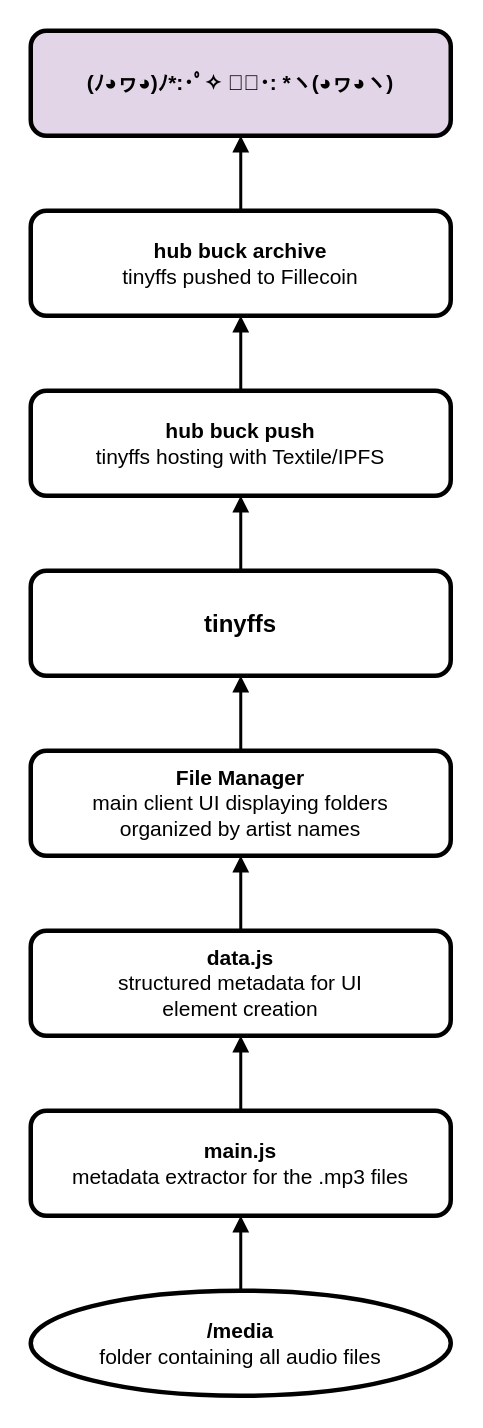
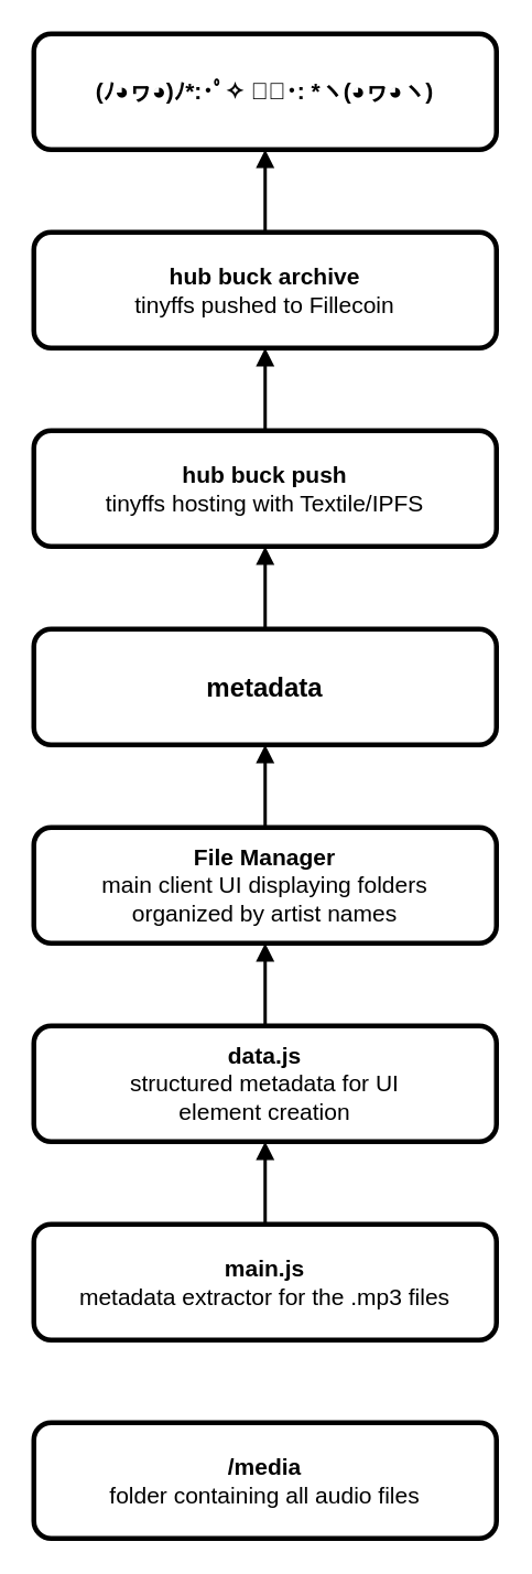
- <mxCell id="16" value="&lt;b&gt;(ﾉ◕ヮ◕)ﾉ*:･ﾟ✧ ✧ﾟ･: *ヽ(◕ヮ◕ヽ)&lt;/b&gt;" style="rounded=1;whiteSpace=wrap;html=1;strokeWidth=3;fontSize=14;fontStyle=0;fillColor=#e1d5e7;" vertex="1" parent="1"><mxGeometry x="20" y="20" width="280" height="70" as="geometry" /></mxCell>
+ <mxCell id="16" value="&lt;b&gt;(ﾉ◕ヮ◕)ﾉ*:･ﾟ✧ ✧ﾟ･: *ヽ(◕ヮ◕ヽ)&lt;/b&gt;" style="rounded=1;whiteSpace=wrap;html=1;strokeWidth=3;fontSize=14;fontStyle=0" vertex="1" parent="1"><mxGeometry x="20" y="20" width="280" height="70" as="geometry" /></mxCell>
- <mxCell id="11" value="&lt;b&gt;&lt;font style=&quot;font-size: 16px&quot;&gt;tinyffs&lt;/font&gt;&lt;/b&gt;" style="rounded=1;whiteSpace=wrap;html=1;strokeWidth=3;fontSize=14;fontStyle=0" vertex="1" parent="1"><mxGeometry x="20" y="380" width="280" height="70" as="geometry" /></mxCell>
+ <mxCell id="11" value="&lt;b&gt;&lt;font style=&quot;font-size: 16px&quot;&gt;metadata&lt;/font&gt;&lt;/b&gt;" style="rounded=1;whiteSpace=wrap;html=1;strokeWidth=3;fontSize=14;fontStyle=0" vertex="1" parent="1"><mxGeometry x="20" y="380" width="280" height="70" as="geometry" /></mxCell>
- <mxCell id="2" style="edgeStyle=orthogonalEdgeStyle;rounded=0;orthogonalLoop=1;jettySize=auto;html=1;exitX=0.5;exitY=0;exitDx=0;exitDy=0;entryX=0.5;entryY=1;entryDx=0;entryDy=0;endArrow=block;endFill=1;strokeWidth=2;fontSize=11;" edge="1" parent="1" source="3" target="5"><mxGeometry relative="1" as="geometry" /></mxCell>
- <mxCell id="3" value="&lt;b&gt;/media&lt;/b&gt;&lt;br style=&quot;font-size: 14px&quot;&gt;folder containing all audio files" style="ellipse;whiteSpace=wrap;html=1;strokeWidth=3;fontSize=14;fontStyle=0;" vertex="1" parent="1"><mxGeometry x="20" y="860" width="280" height="70" as="geometry" /></mxCell>
+ <mxCell id="3" value="&lt;b&gt;/media&lt;/b&gt;&lt;br style=&quot;font-size: 14px&quot;&gt;folder containing all audio files" style="rounded=1;whiteSpace=wrap;html=1;strokeWidth=3;fontSize=14;fontStyle=0" vertex="1" parent="1"><mxGeometry x="20" y="860" width="280" height="70" as="geometry" /></mxCell>
